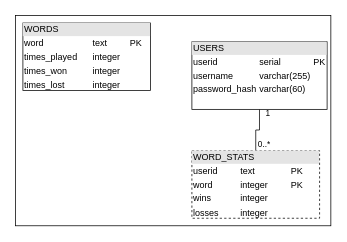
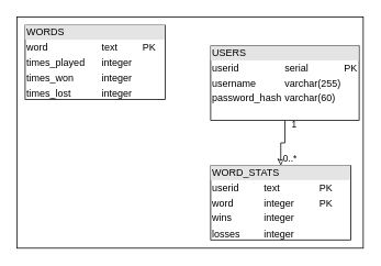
- <mxCell id="4" style="edgeStyle=orthogonalEdgeStyle;rounded=0;orthogonalLoop=1;jettySize=auto;html=1;entryX=0.5;entryY=0;entryDx=0;entryDy=0;endArrow=none;endFill=0;" edge="1" parent="1" source="7" target="8"><mxGeometry relative="1" as="geometry" /></mxCell>
+ <mxCell id="4" style="edgeStyle=orthogonalEdgeStyle;rounded=0;orthogonalLoop=1;jettySize=auto;html=1;entryX=0.5;entryY=0;entryDx=0;entryDy=0;endArrow=classic;endFill=0;" edge="1" parent="1" source="7" target="8"><mxGeometry relative="1" as="geometry" /></mxCell>
- <mxCell id="8" value="&lt;div style=&quot;box-sizing: border-box; width: 100%; background: rgb(228, 228, 228); padding: 2px;&quot;&gt;WORD_STATS&lt;/div&gt;&lt;table style=&quot;width:100%;font-size:1em;&quot; cellpadding=&quot;2&quot; cellspacing=&quot;0&quot;&gt;&lt;tbody&gt;&lt;tr&gt;&lt;td&gt;userid&lt;/td&gt;&lt;td&gt;text&lt;/td&gt;&lt;td&gt;PK&lt;/td&gt;&lt;td&gt;&lt;br&gt;&lt;/td&gt;&lt;/tr&gt;&lt;tr&gt;&lt;td&gt;word&lt;/td&gt;&lt;td&gt;integer&lt;/td&gt;&lt;td&gt;PK&lt;/td&gt;&lt;td&gt;&lt;br&gt;&lt;/td&gt;&lt;/tr&gt;&lt;tr&gt;&lt;td&gt;wins&lt;/td&gt;&lt;td&gt;integer&lt;/td&gt;&lt;td&gt;&lt;br&gt;&lt;/td&gt;&lt;td&gt;&lt;br&gt;&lt;/td&gt;&lt;/tr&gt;&lt;tr&gt;&lt;td&gt;losses&lt;/td&gt;&lt;td&gt;integer&lt;br&gt;&lt;/td&gt;&lt;td&gt;&lt;br&gt;&lt;/td&gt;&lt;td&gt;&lt;br&gt;&lt;/td&gt;&lt;/tr&gt;&lt;tr&gt;&lt;td&gt;&lt;br&gt;&lt;/td&gt;&lt;td&gt;&lt;br&gt;&lt;/td&gt;&lt;td&gt;&lt;br&gt;&lt;/td&gt;&lt;td&gt;&lt;br&gt;&lt;/td&gt;&lt;/tr&gt;&lt;/tbody&gt;&lt;/table&gt;" style="verticalAlign=top;align=left;overflow=fill;html=1;whiteSpace=wrap;dashed=1;" parent="1" vertex="1"><mxGeometry x="255" y="200" width="170" height="90" as="geometry" /></mxCell>
+ <mxCell id="8" value="&lt;div style=&quot;box-sizing: border-box; width: 100%; background: rgb(228, 228, 228); padding: 2px;&quot;&gt;WORD_STATS&lt;/div&gt;&lt;table style=&quot;width:100%;font-size:1em;&quot; cellpadding=&quot;2&quot; cellspacing=&quot;0&quot;&gt;&lt;tbody&gt;&lt;tr&gt;&lt;td&gt;userid&lt;/td&gt;&lt;td&gt;text&lt;/td&gt;&lt;td&gt;PK&lt;/td&gt;&lt;td&gt;&lt;br&gt;&lt;/td&gt;&lt;/tr&gt;&lt;tr&gt;&lt;td&gt;word&lt;/td&gt;&lt;td&gt;integer&lt;/td&gt;&lt;td&gt;PK&lt;/td&gt;&lt;td&gt;&lt;br&gt;&lt;/td&gt;&lt;/tr&gt;&lt;tr&gt;&lt;td&gt;wins&lt;/td&gt;&lt;td&gt;integer&lt;/td&gt;&lt;td&gt;&lt;br&gt;&lt;/td&gt;&lt;td&gt;&lt;br&gt;&lt;/td&gt;&lt;/tr&gt;&lt;tr&gt;&lt;td&gt;losses&lt;/td&gt;&lt;td&gt;integer&lt;br&gt;&lt;/td&gt;&lt;td&gt;&lt;br&gt;&lt;/td&gt;&lt;td&gt;&lt;br&gt;&lt;/td&gt;&lt;/tr&gt;&lt;tr&gt;&lt;td&gt;&lt;br&gt;&lt;/td&gt;&lt;td&gt;&lt;br&gt;&lt;/td&gt;&lt;td&gt;&lt;br&gt;&lt;/td&gt;&lt;td&gt;&lt;br&gt;&lt;/td&gt;&lt;/tr&gt;&lt;/tbody&gt;&lt;/table&gt;" style="verticalAlign=top;align=left;overflow=fill;html=1;whiteSpace=wrap;" parent="1" vertex="1"><mxGeometry x="255" y="200" width="170" height="90" as="geometry" /></mxCell>
